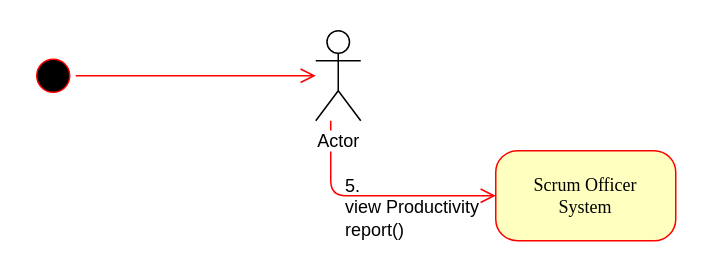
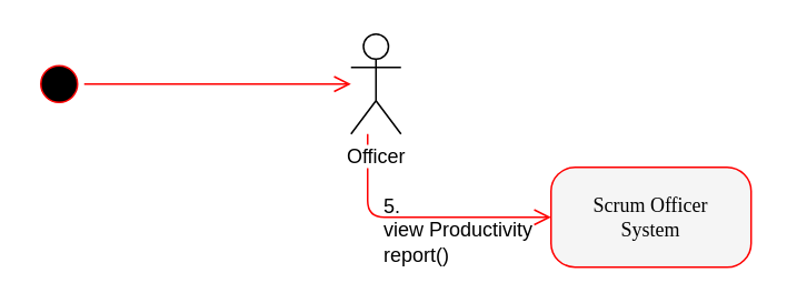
- <mxCell id="7" value="Actor" style="shape=umlActor;verticalLabelPosition=bottom;labelBackgroundColor=#ffffff;verticalAlign=top;html=1;outlineConnect=0;" vertex="1" parent="1"><mxGeometry x="210" y="20" width="30" height="60" as="geometry" /></mxCell>
+ <mxCell id="7" value="Officer" style="shape=umlActor;verticalLabelPosition=bottom;labelBackgroundColor=#ffffff;verticalAlign=top;html=1;outlineConnect=0;" vertex="1" parent="1"><mxGeometry x="210" y="20" width="30" height="60" as="geometry" /></mxCell>
- <mxCell id="3" value="Scrum Officer&lt;br&gt;System&lt;br&gt;" style="rounded=1;whiteSpace=wrap;html=1;arcSize=24;fillColor=#ffffc0;strokeColor=#ff0000;shadow=0;comic=0;labelBackgroundColor=none;fontFamily=Verdana;fontSize=12;fontColor=#000000;align=center;" vertex="1" parent="1"><mxGeometry x="330" y="100" width="120" height="60" as="geometry" /></mxCell>
+ <mxCell id="3" value="Scrum Officer&lt;br&gt;System&lt;br&gt;" style="rounded=1;whiteSpace=wrap;html=1;arcSize=24;fillColor=#f5f5f5;strokeColor=#ff0000;shadow=0;comic=0;labelBackgroundColor=none;fontFamily=Verdana;fontSize=12;fontColor=#000000;align=center;" vertex="1" parent="1"><mxGeometry x="330" y="100" width="120" height="60" as="geometry" /></mxCell>
